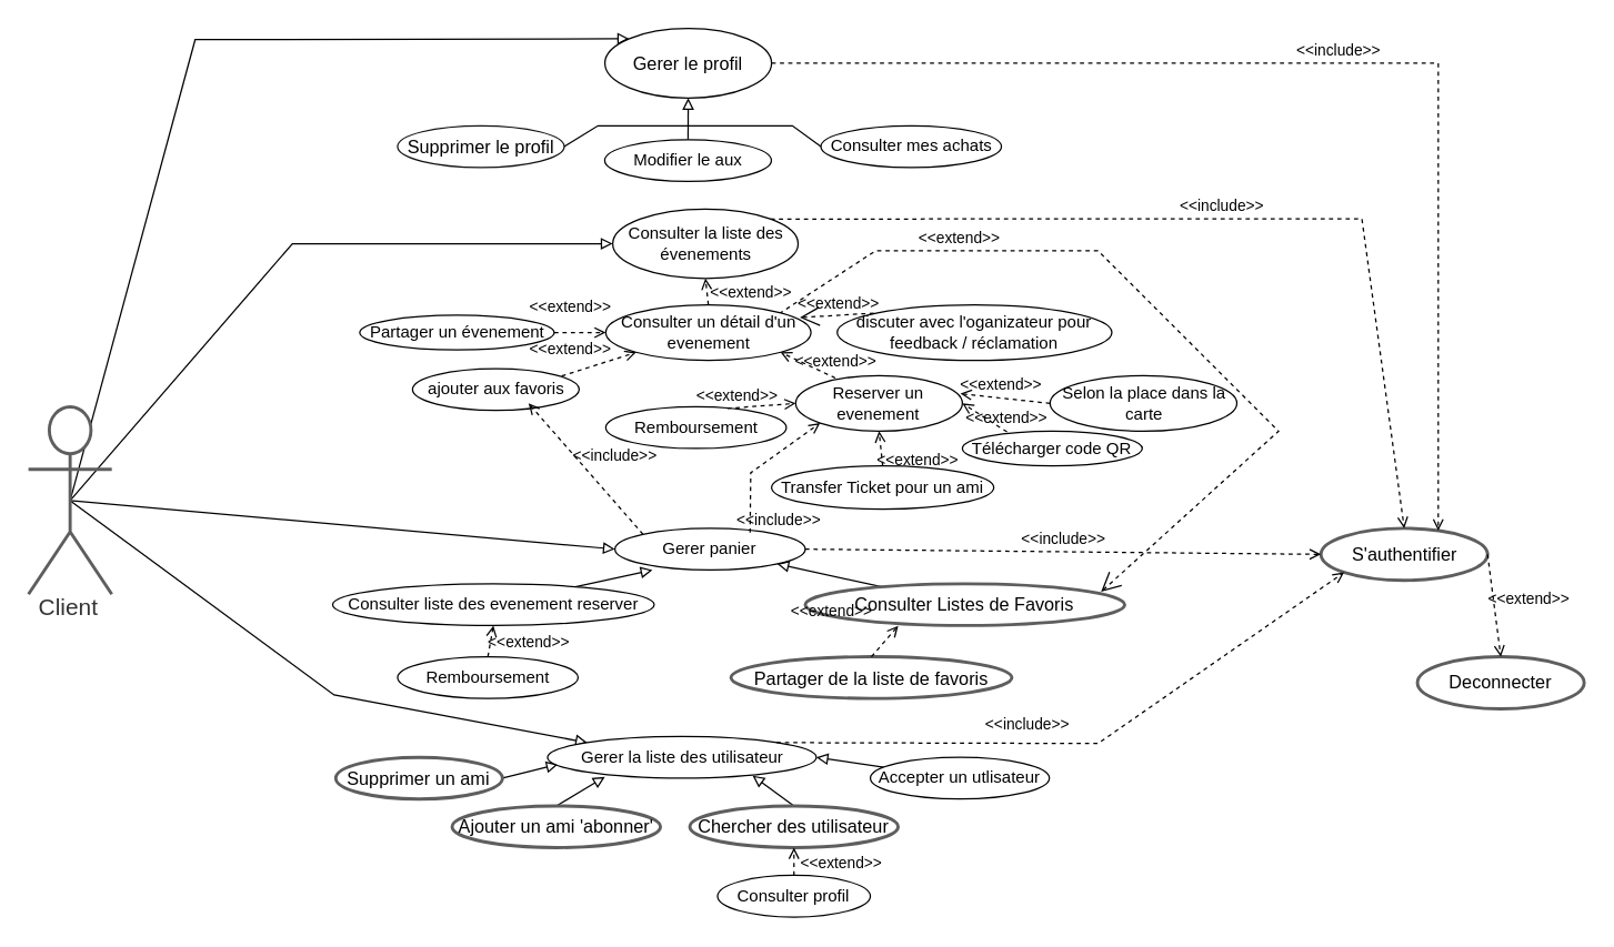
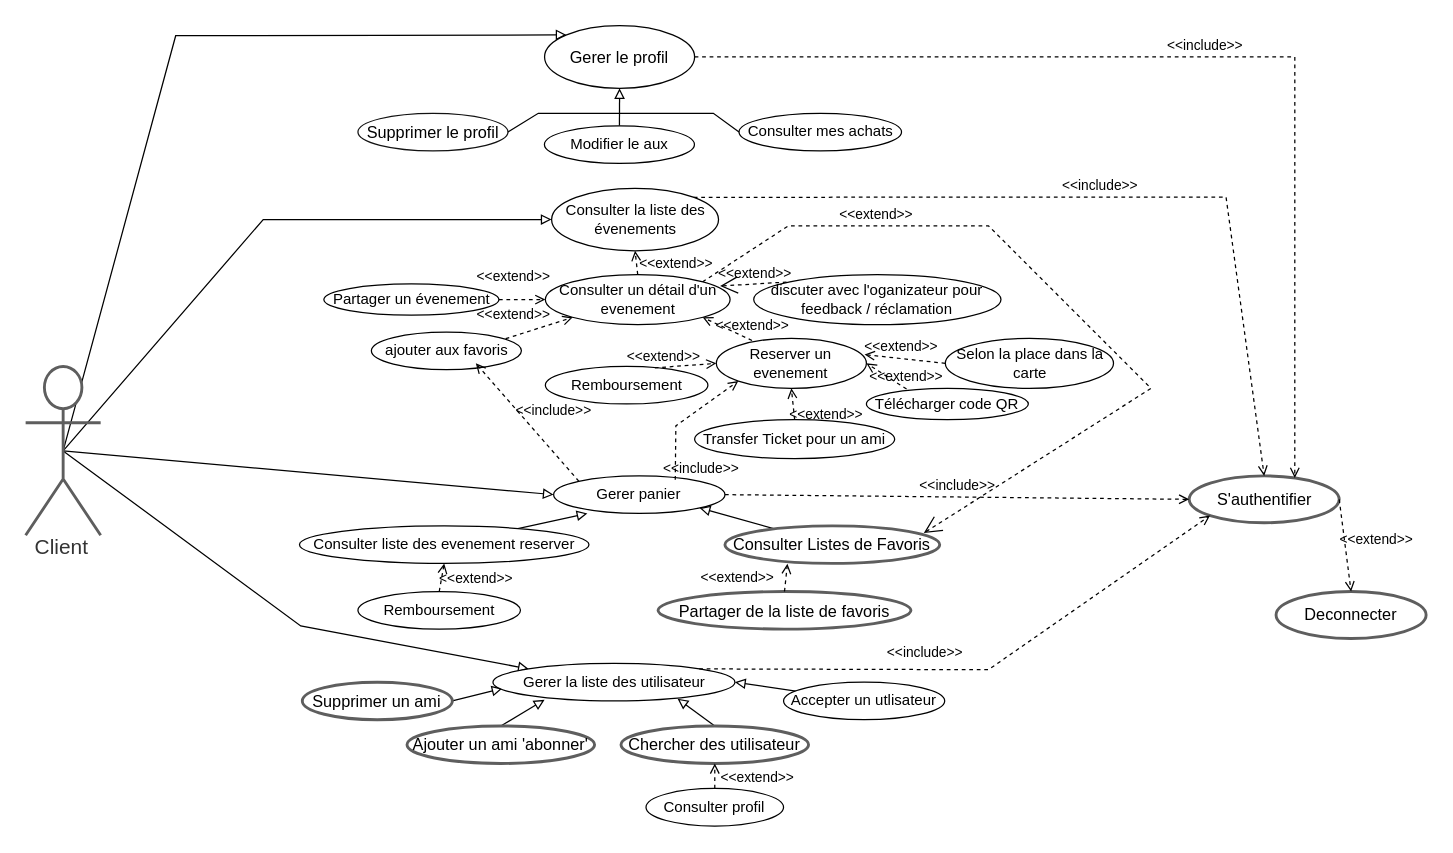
- <mxCell id="35" value="Consulter Listes de Favoris " style="html=1;overflow=block;blockSpacing=1;whiteSpace=wrap;ellipse;fontSize=13;spacing=3.8;strokeColor=#5e5e5e;strokeOpacity=100;rounded=1;absoluteArcSize=1;arcSize=9;strokeWidth=2.3;lucidId=atit3Y5sFF7p;" parent="1" vertex="1"><mxGeometry x="579.25" y="420" width="230" height="30" as="geometry" /></mxCell>
+ <mxCell id="35" value="Consulter Listes de Favoris " style="html=1;overflow=block;blockSpacing=1;whiteSpace=wrap;ellipse;fontSize=13;spacing=3.8;strokeColor=#5e5e5e;strokeOpacity=100;rounded=1;absoluteArcSize=1;arcSize=9;strokeWidth=2.3;lucidId=atit3Y5sFF7p;" parent="1" vertex="1"><mxGeometry x="579.25" y="420" width="171.75" height="30" as="geometry" /></mxCell>
